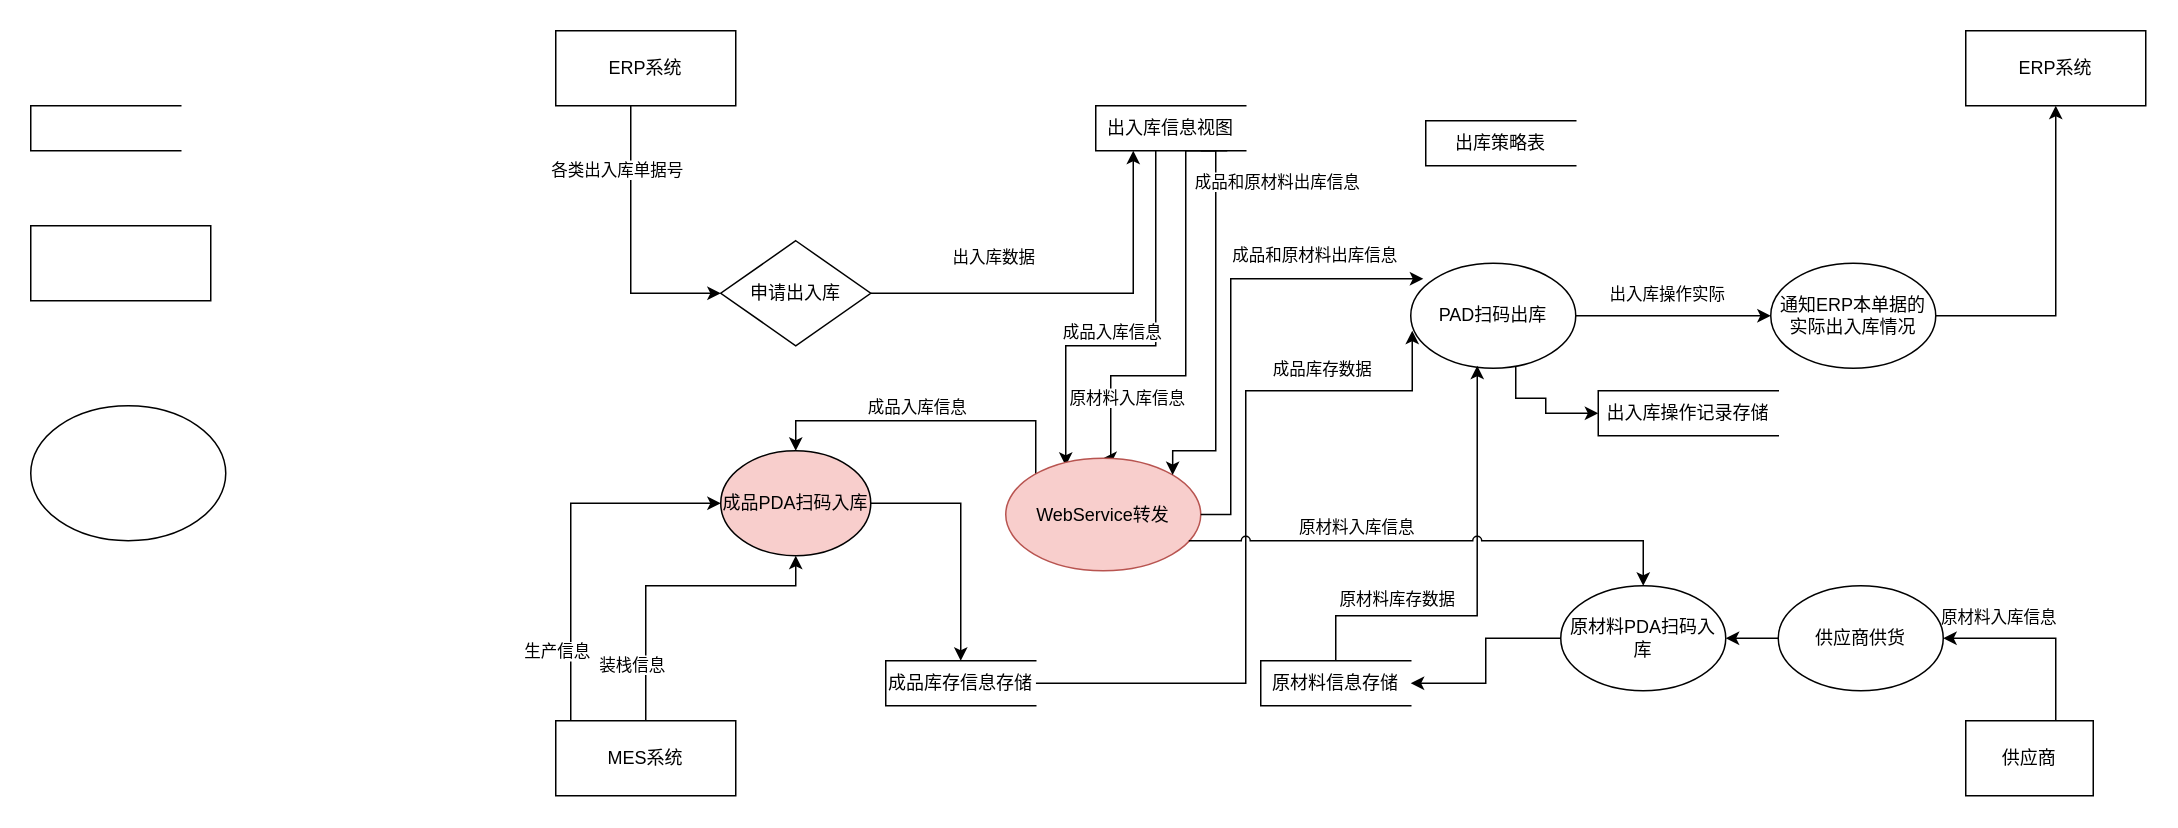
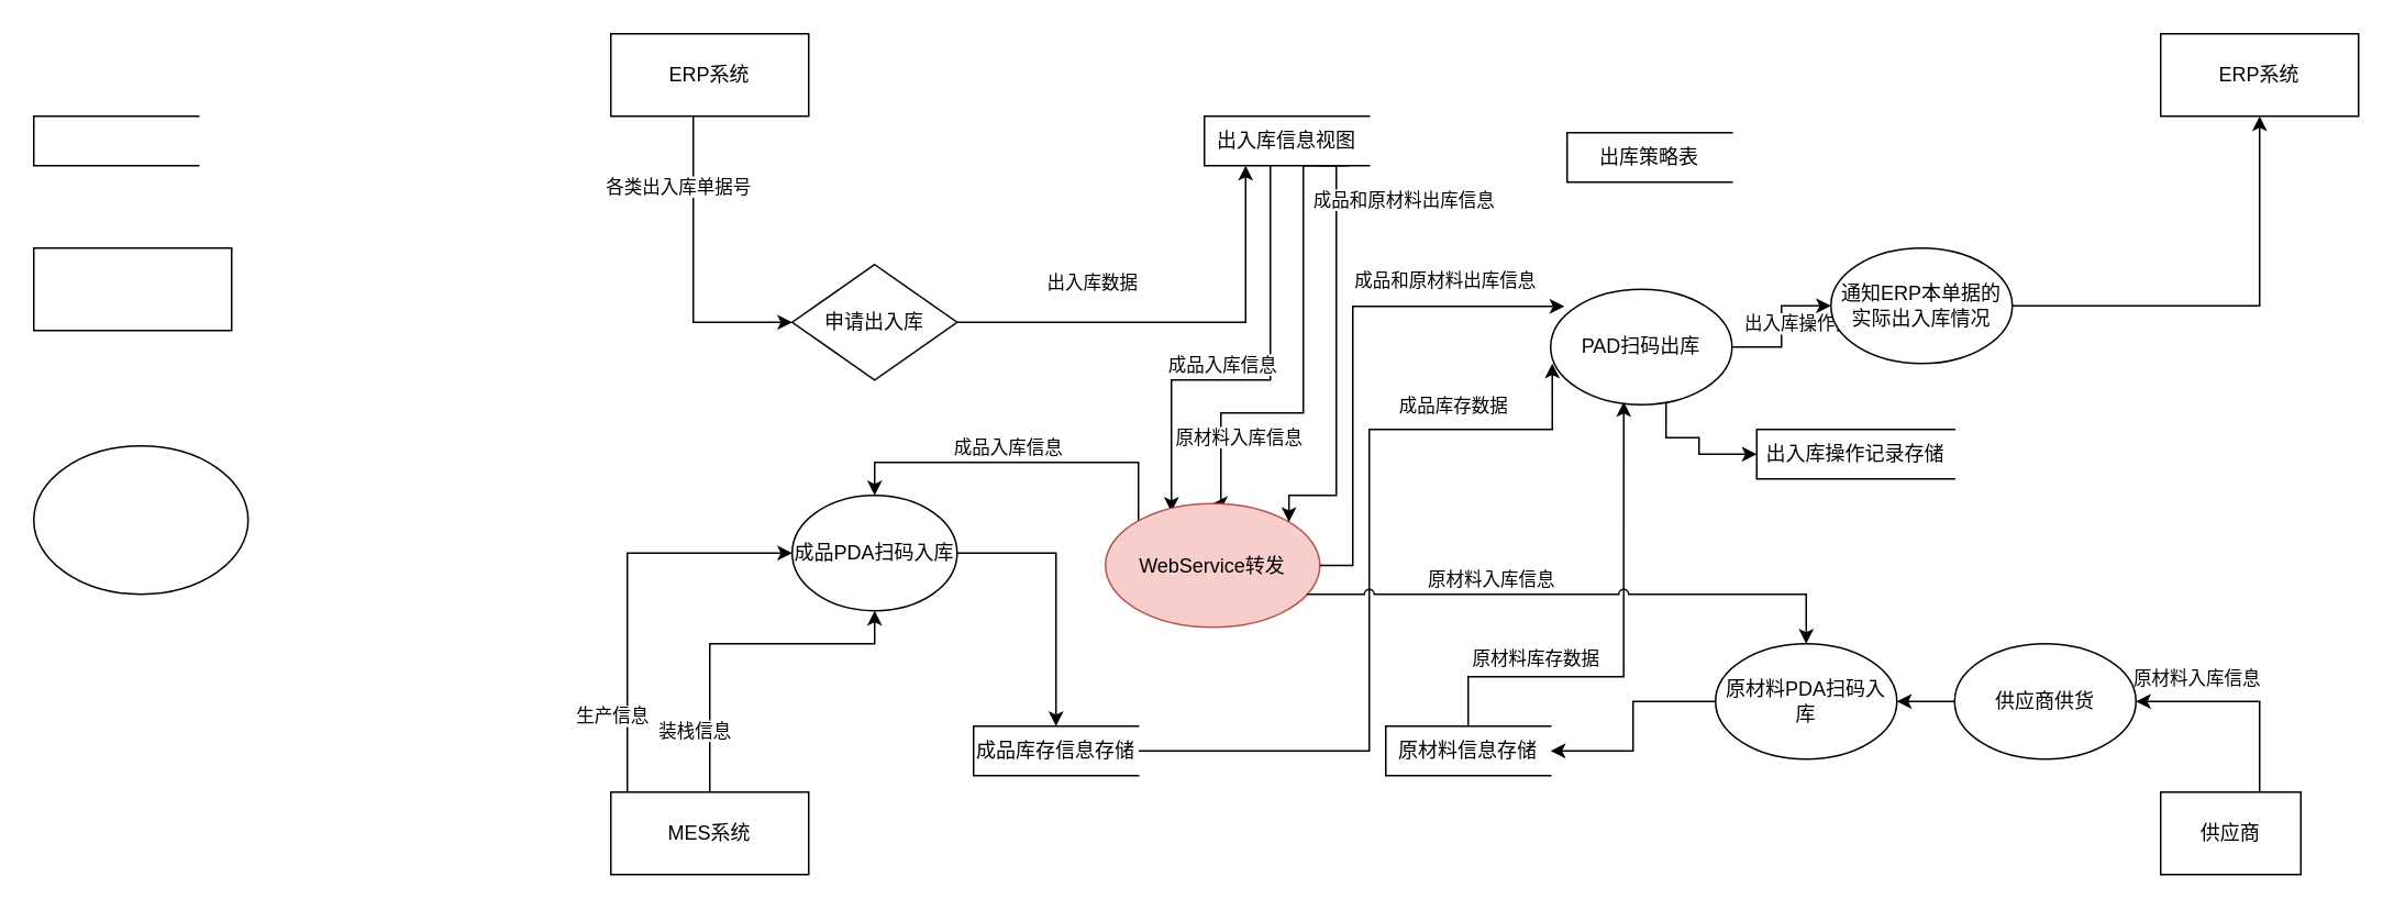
- <mxCell id="33" value="通知ERP本单据的实际出入库情况" style="ellipse;whiteSpace=wrap;html=1;" vertex="1" parent="1"><mxGeometry x="1180" y="175" width="110" height="70" as="geometry" /></mxCell>
+ <mxCell id="33" value="通知ERP本单据的实际出入库情况" style="ellipse;whiteSpace=wrap;html=1;" vertex="1" parent="1"><mxGeometry x="1110" y="150" width="110" height="70" as="geometry" /></mxCell>
- <mxCell id="20" value="成品PDA扫码入库" style="ellipse;whiteSpace=wrap;html=1;fillColor=#f8cecc;" vertex="1" parent="1"><mxGeometry x="480" y="300" width="100" height="70" as="geometry" /></mxCell>
+ <mxCell id="20" value="成品PDA扫码入库" style="ellipse;whiteSpace=wrap;html=1;" vertex="1" parent="1"><mxGeometry x="480" y="300" width="100" height="70" as="geometry" /></mxCell>
